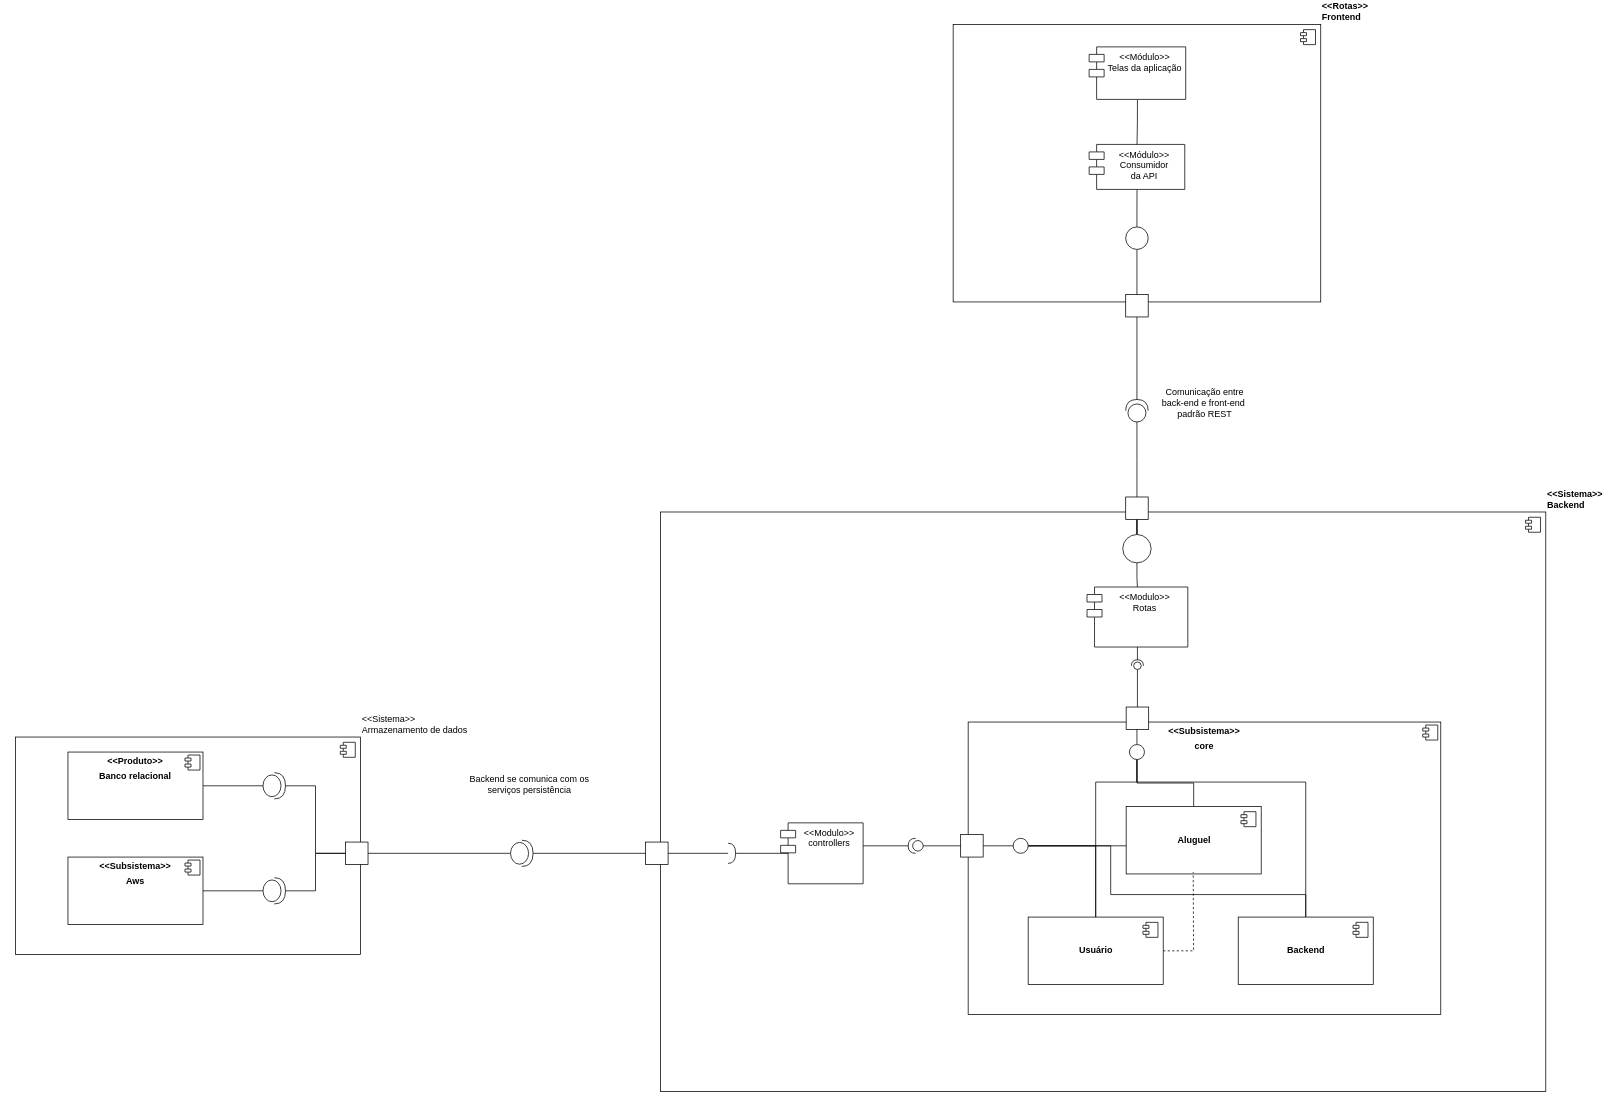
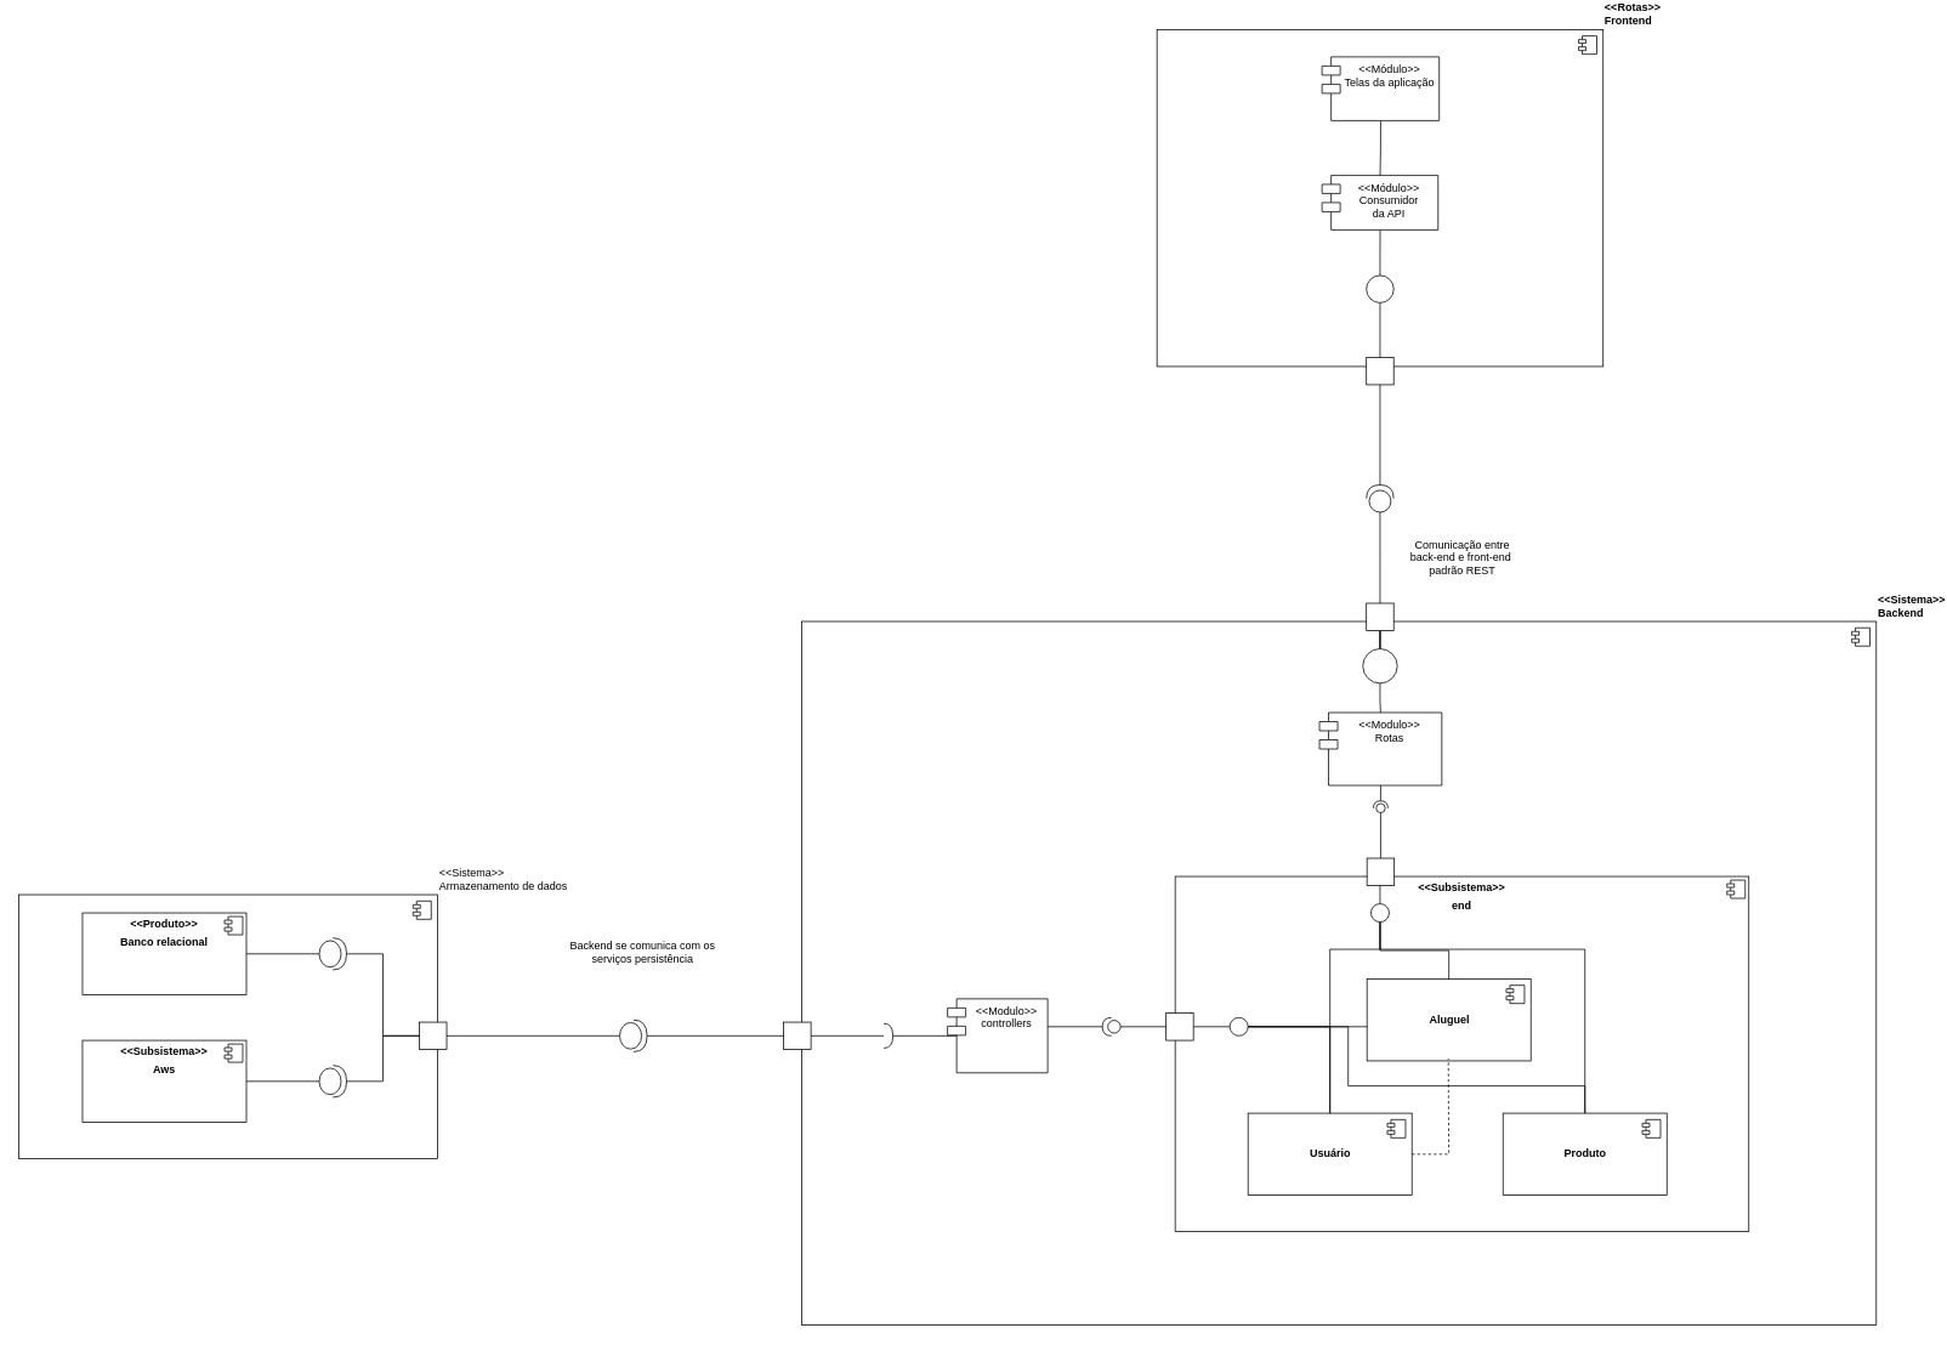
- <mxCell id="18" value="Comunicação entre &lt;br&gt;back-end e front-end&amp;nbsp; &lt;br&gt;padrão REST" style="text;html=1;align=center;verticalAlign=middle;resizable=0;points=[];autosize=1;strokeColor=none;" vertex="1" parent="1"><mxGeometry x="1540" y="500" width="130" height="50" as="geometry" /></mxCell>
+ <mxCell id="18" value="Comunicação entre &lt;br&gt;back-end e front-end&amp;nbsp; &lt;br&gt;padrão REST" style="text;html=1;align=center;verticalAlign=middle;resizable=0;points=[];autosize=1;strokeColor=none;" vertex="1" parent="1"><mxGeometry x="1540" y="575" width="130" height="50" as="geometry" /></mxCell>
- <mxCell id="4" value="&lt;p style=&quot;margin: 0px ; margin-top: 6px ; text-align: center&quot;&gt;&lt;b&gt;&amp;lt;&amp;lt;Subsistema&amp;gt;&amp;gt;&lt;/b&gt;&lt;/p&gt;&lt;p style=&quot;margin: 0px ; margin-top: 6px ; text-align: center&quot;&gt;&lt;b&gt;core&lt;/b&gt;&lt;/p&gt;" style="align=left;overflow=fill;html=1;dropTarget=0;fillColor=none;" vertex="1" parent="1"><mxGeometry x="1290" y="950" width="630" height="390" as="geometry" /></mxCell>
+ <mxCell id="4" value="&lt;p style=&quot;margin: 0px ; margin-top: 6px ; text-align: center&quot;&gt;&lt;b&gt;&amp;lt;&amp;lt;Subsistema&amp;gt;&amp;gt;&lt;/b&gt;&lt;/p&gt;&lt;p style=&quot;margin: 0px ; margin-top: 6px ; text-align: center&quot;&gt;&lt;b&gt;end&lt;/b&gt;&lt;/p&gt;" style="align=left;overflow=fill;html=1;dropTarget=0;fillColor=none;" vertex="1" parent="1"><mxGeometry x="1290" y="950" width="630" height="390" as="geometry" /></mxCell>
- <mxCell id="54" value="&lt;b&gt;Backend&lt;/b&gt;" style="html=1;dropTarget=0;" vertex="1" parent="1"><mxGeometry x="1650" y="1210" width="180" height="90" as="geometry" /></mxCell>
+ <mxCell id="54" value="&lt;b&gt;Produto&lt;/b&gt;" style="html=1;dropTarget=0;" vertex="1" parent="1"><mxGeometry x="1650" y="1210" width="180" height="90" as="geometry" /></mxCell>
